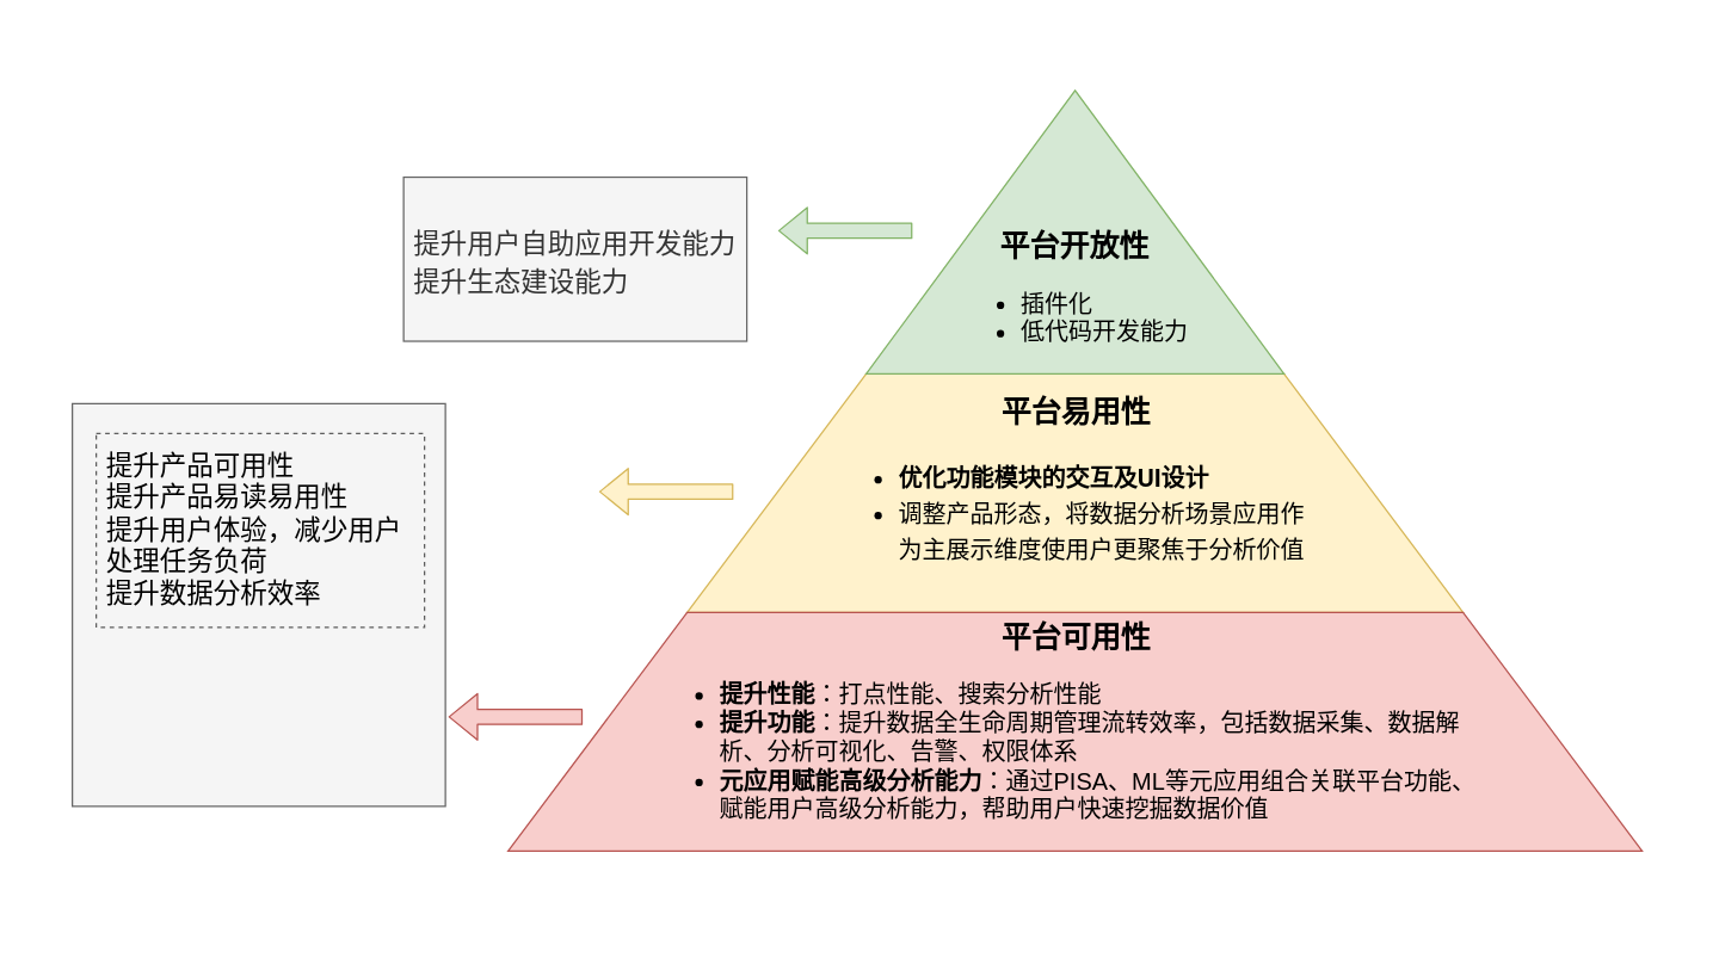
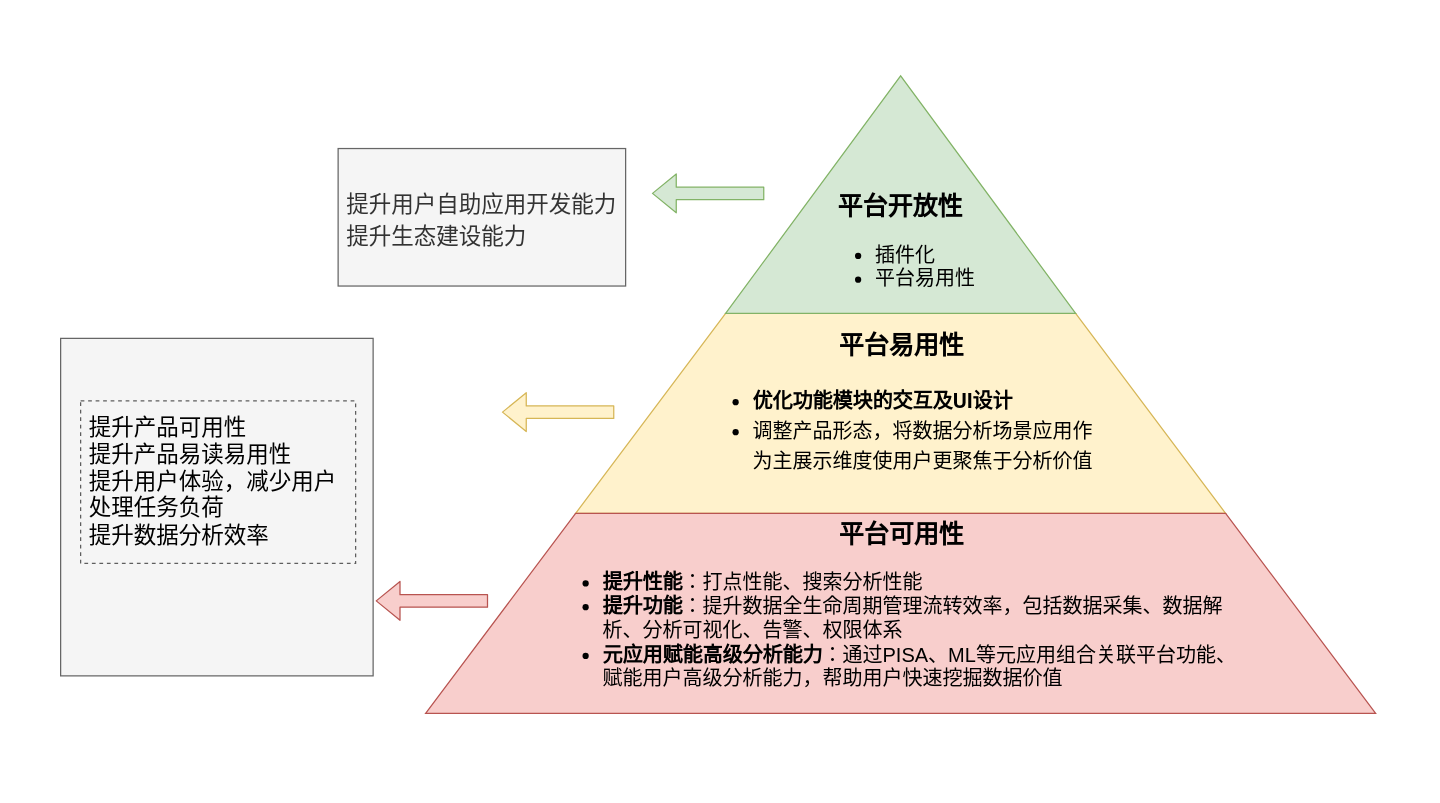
- <mxCell id="5" value="&lt;div&gt;&lt;span&gt;&lt;font style=&quot;font-size: 20px&quot;&gt;&lt;b&gt;平台开放性&lt;/b&gt;&lt;/font&gt;&lt;/span&gt;&lt;/div&gt;&lt;span style=&quot;font-size: 16px&quot;&gt;&lt;ul&gt;&lt;li style=&quot;text-align: left&quot;&gt;&lt;span&gt;插件化&lt;/span&gt;&lt;/li&gt;&lt;li&gt;&lt;span&gt;低代码开发能力&lt;/span&gt;&lt;/li&gt;&lt;/ul&gt;&lt;/span&gt;" style="shape=trapezoid;perimeter=trapezoidPerimeter;whiteSpace=wrap;html=1;fixedSize=1;size=140;fontSize=18;verticalAlign=bottom;fillColor=#d5e8d4;strokeColor=#82b366;spacingLeft=10;spacingRight=10;align=center;" parent="1" vertex="1"><mxGeometry x="580" y="60" width="280" height="190" as="geometry" /></mxCell>
+ <mxCell id="5" value="&lt;div&gt;&lt;span&gt;&lt;font style=&quot;font-size: 20px&quot;&gt;&lt;b&gt;平台开放性&lt;/b&gt;&lt;/font&gt;&lt;/span&gt;&lt;/div&gt;&lt;span style=&quot;font-size: 16px&quot;&gt;&lt;ul&gt;&lt;li style=&quot;text-align: left&quot;&gt;&lt;span&gt;插件化&lt;/span&gt;&lt;/li&gt;&lt;li&gt;&lt;span&gt;平台易用性&lt;/span&gt;&lt;/li&gt;&lt;/ul&gt;&lt;/span&gt;" style="shape=trapezoid;perimeter=trapezoidPerimeter;whiteSpace=wrap;html=1;fixedSize=1;size=140;fontSize=18;verticalAlign=bottom;fillColor=#d5e8d4;strokeColor=#82b366;spacingLeft=10;spacingRight=10;align=center;" parent="1" vertex="1"><mxGeometry x="580" y="60" width="280" height="190" as="geometry" /></mxCell>
- <mxCell id="8" value="&lt;font style=&quot;font-size: 18px&quot;&gt;提升产品可用性&lt;br&gt;提升产品易读易用性&lt;br&gt;提升用户体验，减少用户处理任务负荷&lt;br&gt;&lt;span style=&quot;text-align: center&quot;&gt;提升数据分析效率&lt;/span&gt;&lt;br&gt;&lt;/font&gt;" style="text;html=1;fillColor=none;align=left;verticalAlign=middle;whiteSpace=wrap;rounded=0;fontSize=18;dashed=1;strokeColor=#5E5E5E;spacingLeft=5;spacingRight=5;fontStyle=0" parent="1" vertex="1"><mxGeometry x="64" y="290" width="220" height="130" as="geometry" /></mxCell>
+ <mxCell id="8" value="&lt;font style=&quot;font-size: 18px&quot;&gt;提升产品可用性&lt;br&gt;提升产品易读易用性&lt;br&gt;提升用户体验，减少用户处理任务负荷&lt;br&gt;&lt;span style=&quot;text-align: center&quot;&gt;提升数据分析效率&lt;/span&gt;&lt;br&gt;&lt;/font&gt;" style="text;html=1;fillColor=none;align=left;verticalAlign=middle;whiteSpace=wrap;rounded=0;fontSize=18;dashed=1;strokeColor=#5E5E5E;spacingLeft=5;spacingRight=5;fontStyle=0" parent="1" vertex="1"><mxGeometry x="64" y="320" width="220" height="130" as="geometry" /></mxCell>
